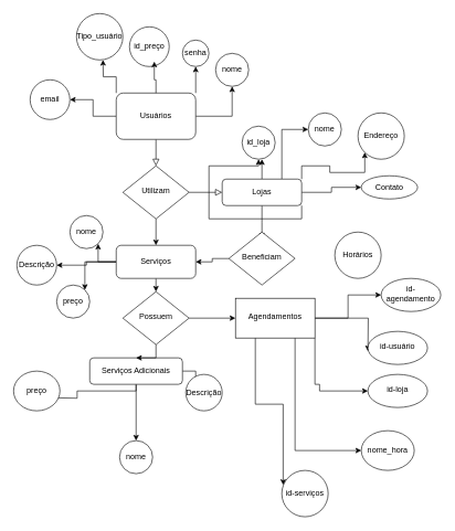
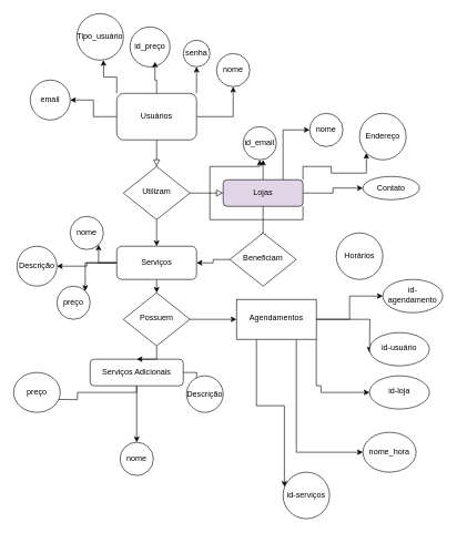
- <mxCell id="43" value="id_loja" style="ellipse;whiteSpace=wrap;html=1;aspect=fixed;" vertex="1" parent="1"><mxGeometry x="365" y="190" width="50" height="50" as="geometry" /></mxCell>
+ <mxCell id="43" value="id_email" style="ellipse;whiteSpace=wrap;html=1;aspect=fixed;" vertex="1" parent="1"><mxGeometry x="365" y="190" width="50" height="50" as="geometry" /></mxCell>
- <mxCell id="17" value="Lojas" style="rounded=1;whiteSpace=wrap;html=1;fontSize=12;glass=0;strokeWidth=1;shadow=0;" parent="1" vertex="1"><mxGeometry x="335" y="270" width="120" height="40" as="geometry" /></mxCell>
+ <mxCell id="17" value="Lojas" style="rounded=1;whiteSpace=wrap;html=1;fontSize=12;glass=0;strokeWidth=1;shadow=0;fillColor=#e1d5e7;" parent="1" vertex="1"><mxGeometry x="335" y="270" width="120" height="40" as="geometry" /></mxCell>
